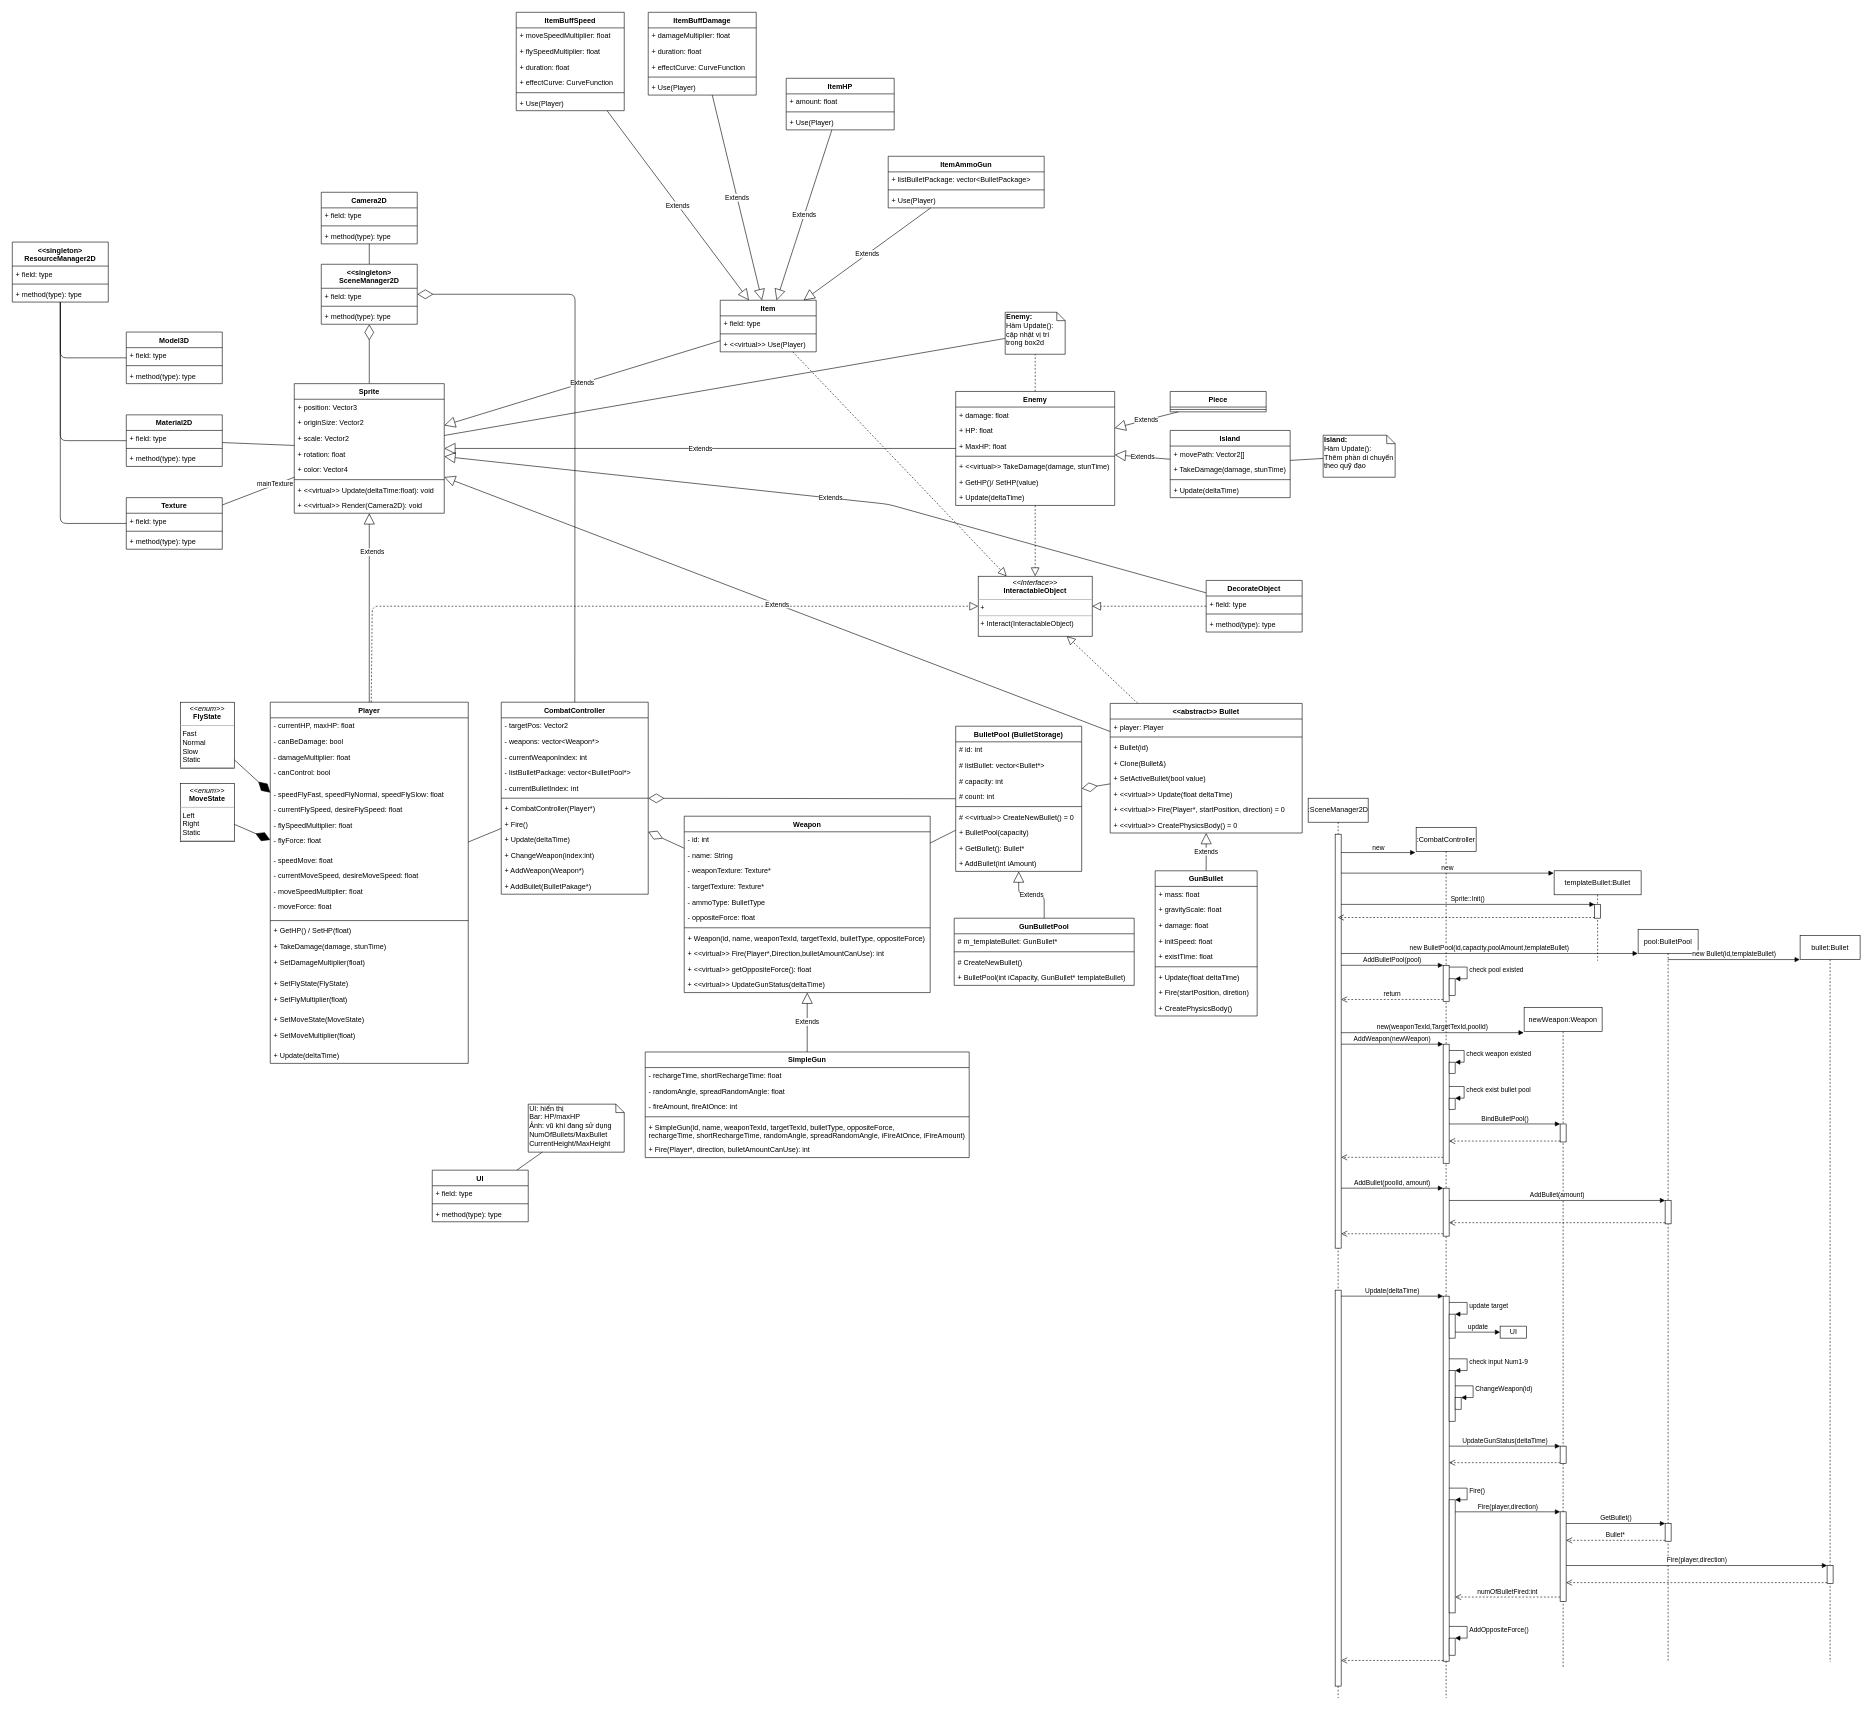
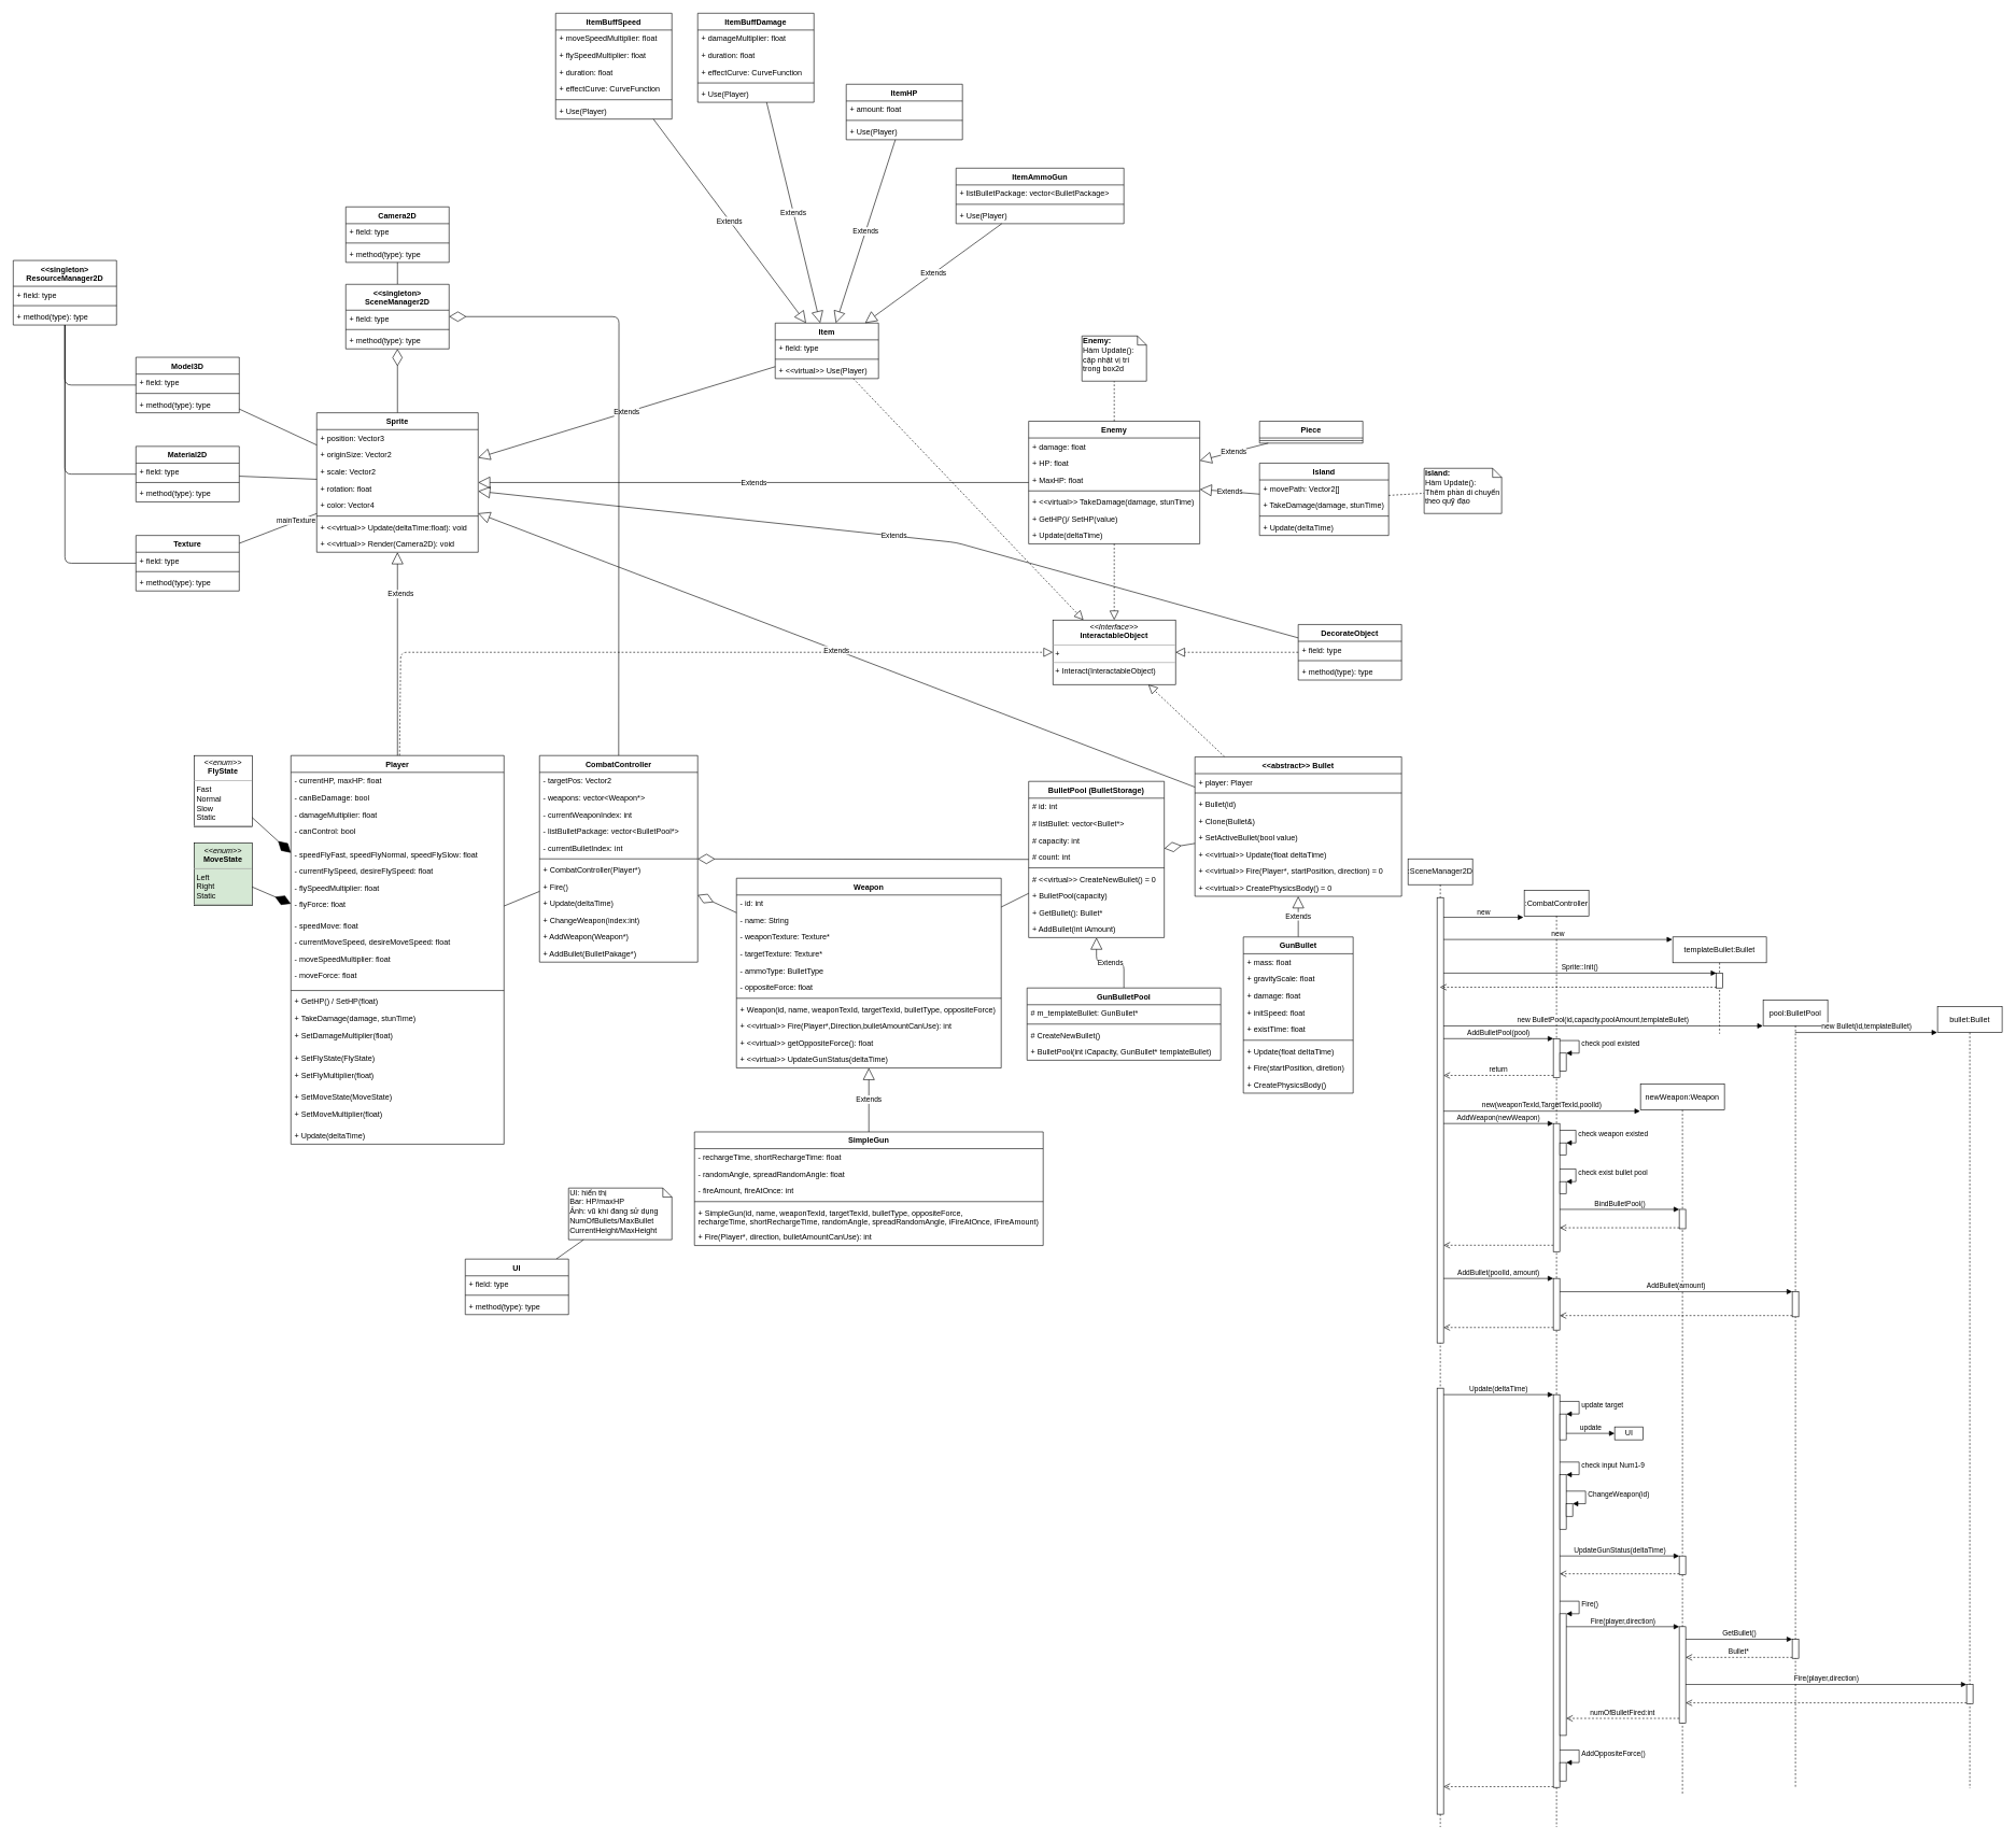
- <mxCell id="4" value="" style="endArrow=none;html=1;" parent="1" source="61" target="108" edge="1"><mxGeometry relative="1" as="geometry"><mxPoint x="500" y="433" as="sourcePoint" /><mxPoint x="350" y="433" as="targetPoint" /></mxGeometry></mxCell>
+ <mxCell id="4" value="" style="endArrow=none;html=1;" parent="1" source="61" target="49" edge="1"><mxGeometry relative="1" as="geometry"><mxPoint x="500" y="433" as="sourcePoint" /><mxPoint x="350" y="433" as="targetPoint" /></mxGeometry></mxCell>
- <mxCell id="111" value="" style="endArrow=none;html=1;dashed=0;" parent="1" source="93" target="110" edge="1"><mxGeometry relative="1" as="geometry"><mxPoint x="2275.531" y="717" as="sourcePoint" /><mxPoint x="2137.5" y="655" as="targetPoint" /></mxGeometry></mxCell>
+ <mxCell id="111" value="" style="endArrow=none;html=1;dashed=1;" parent="1" source="93" target="110" edge="1"><mxGeometry relative="1" as="geometry"><mxPoint x="2275.531" y="717" as="sourcePoint" /><mxPoint x="2137.5" y="655" as="targetPoint" /></mxGeometry></mxCell>
- <mxCell id="12" value="&lt;p style=&quot;margin: 0px ; margin-top: 4px ; text-align: center&quot;&gt;&lt;i&gt;&amp;lt;&amp;lt;enum&amp;gt;&amp;gt;&lt;/i&gt;&lt;br&gt;&lt;b&gt;MoveState&lt;/b&gt;&lt;/p&gt;&lt;hr size=&quot;1&quot;&gt;&lt;p style=&quot;margin: 0px ; margin-left: 4px&quot;&gt;Left&lt;/p&gt;&lt;p style=&quot;margin: 0px ; margin-left: 4px&quot;&gt;Right&lt;/p&gt;&lt;p style=&quot;margin: 0px ; margin-left: 4px&quot;&gt;Static&lt;/p&gt;&lt;hr size=&quot;1&quot;&gt;&lt;p style=&quot;margin: 0px ; margin-left: 4px&quot;&gt;&lt;br&gt;&lt;/p&gt;" style="verticalAlign=top;align=left;overflow=fill;fontSize=12;fontFamily=Helvetica;html=1;" parent="1" vertex="1"><mxGeometry x="300" y="1305.5" width="90" height="97" as="geometry" /></mxCell>
+ <mxCell id="12" value="&lt;p style=&quot;margin: 0px ; margin-top: 4px ; text-align: center&quot;&gt;&lt;i&gt;&amp;lt;&amp;lt;enum&amp;gt;&amp;gt;&lt;/i&gt;&lt;br&gt;&lt;b&gt;MoveState&lt;/b&gt;&lt;/p&gt;&lt;hr size=&quot;1&quot;&gt;&lt;p style=&quot;margin: 0px ; margin-left: 4px&quot;&gt;Left&lt;/p&gt;&lt;p style=&quot;margin: 0px ; margin-left: 4px&quot;&gt;Right&lt;/p&gt;&lt;p style=&quot;margin: 0px ; margin-left: 4px&quot;&gt;Static&lt;/p&gt;&lt;hr size=&quot;1&quot;&gt;&lt;p style=&quot;margin: 0px ; margin-left: 4px&quot;&gt;&lt;br&gt;&lt;/p&gt;" style="verticalAlign=top;align=left;overflow=fill;fontSize=12;fontFamily=Helvetica;html=1;fillColor=#d5e8d4;" parent="1" vertex="1"><mxGeometry x="300" y="1305.5" width="90" height="97" as="geometry" /></mxCell>
